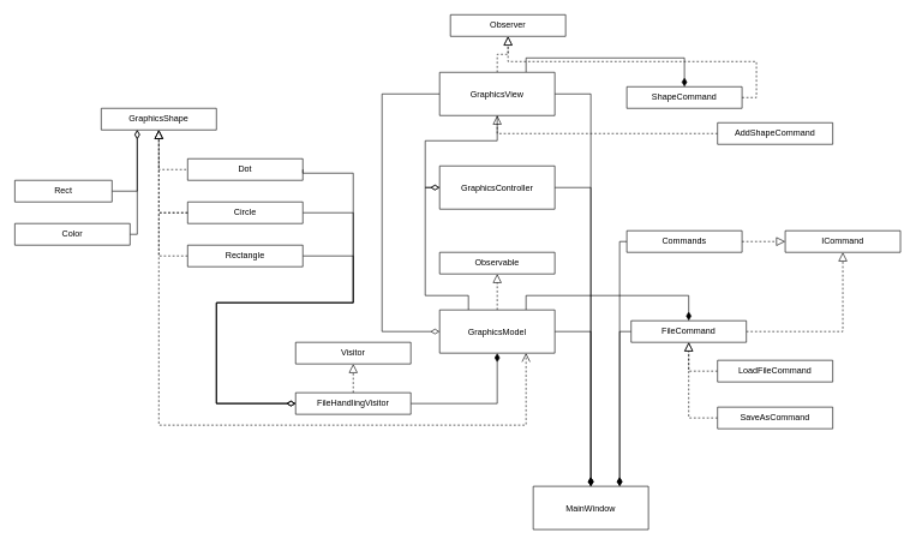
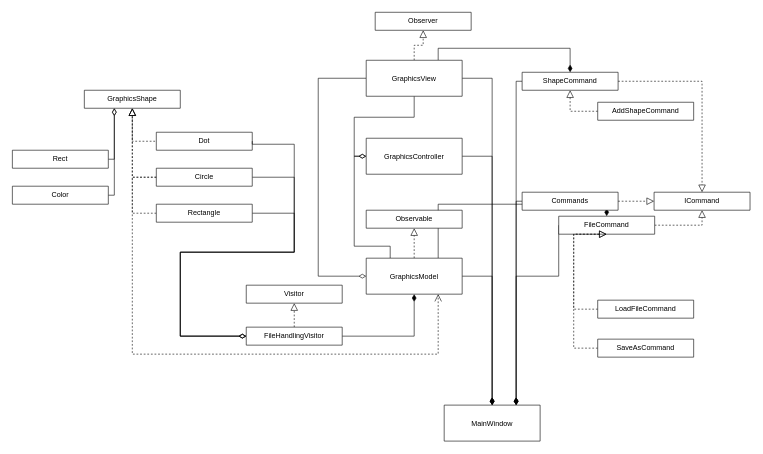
- <mxCell id="33" style="edgeStyle=orthogonalEdgeStyle;rounded=0;orthogonalLoop=1;jettySize=auto;html=1;exitX=1;exitY=0.5;exitDx=0;exitDy=0;endArrow=block;endFill=0;endSize=10;dashed=1;" edge="1" parent="1" source="35" target="46"><mxGeometry relative="1" as="geometry" /></mxCell>
+ <mxCell id="33" style="edgeStyle=orthogonalEdgeStyle;rounded=0;orthogonalLoop=1;jettySize=auto;html=1;exitX=1;exitY=0.5;exitDx=0;exitDy=0;entryX=0.5;entryY=0;entryDx=0;entryDy=0;endArrow=block;endFill=0;endSize=10;dashed=1;" edge="1" parent="1" source="35" target="39"><mxGeometry relative="1" as="geometry" /></mxCell>
- <mxCell id="40" style="edgeStyle=orthogonalEdgeStyle;rounded=0;orthogonalLoop=1;jettySize=auto;html=1;exitX=0;exitY=0.5;exitDx=0;exitDy=0;dashed=1;endArrow=block;endFill=0;endSize=10;" edge="1" parent="1" source="41" target="29"><mxGeometry relative="1" as="geometry" /></mxCell>
+ <mxCell id="40" style="edgeStyle=orthogonalEdgeStyle;rounded=0;orthogonalLoop=1;jettySize=auto;html=1;exitX=0;exitY=0.5;exitDx=0;exitDy=0;entryX=0.5;entryY=1;entryDx=0;entryDy=0;dashed=1;endArrow=block;endFill=0;endSize=10;" edge="1" parent="1" source="41" target="35"><mxGeometry relative="1" as="geometry" /></mxCell>
+ <mxCell id="34" style="edgeStyle=orthogonalEdgeStyle;rounded=0;orthogonalLoop=1;jettySize=auto;html=1;exitX=0;exitY=0.5;exitDx=0;exitDy=0;entryX=0.75;entryY=0;entryDx=0;entryDy=0;endArrow=diamondThin;endFill=1;endSize=10;" edge="1" parent="1" source="35" target="21"><mxGeometry relative="1" as="geometry"><Array as="points"><mxPoint x="860" y="135" /></Array></mxGeometry></mxCell>
- <mxCell id="13" value="Rect" style="swimlane;fontStyle=0;align=center;verticalAlign=top;childLayout=stackLayout;horizontal=1;startSize=88;horizontalStack=0;resizeParent=1;resizeLast=0;collapsible=1;marginBottom=0;rounded=0;shadow=0;strokeWidth=1;" vertex="1" parent="1"><mxGeometry x="20" y="250" width="135" height="30" as="geometry"><mxRectangle x="340" y="380" width="170" height="26" as="alternateBounds" /></mxGeometry></mxCell>
+ <mxCell id="13" value="Rect" style="swimlane;fontStyle=0;align=center;verticalAlign=top;childLayout=stackLayout;horizontal=1;startSize=88;horizontalStack=0;resizeParent=1;resizeLast=0;collapsible=1;marginBottom=0;rounded=0;shadow=0;strokeWidth=1;" vertex="1" parent="1"><mxGeometry x="20" y="250" width="160" height="30" as="geometry"><mxRectangle x="340" y="380" width="170" height="26" as="alternateBounds" /></mxGeometry></mxCell>
- <mxCell id="32" value="FileCommand" style="swimlane;fontStyle=0;align=center;verticalAlign=top;childLayout=stackLayout;horizontal=1;startSize=88;horizontalStack=0;resizeParent=1;resizeLast=0;collapsible=1;marginBottom=0;rounded=0;shadow=0;strokeWidth=1;" vertex="1" parent="1"><mxGeometry x="876" y="445" width="160" height="30" as="geometry"><mxRectangle x="340" y="380" width="170" height="26" as="alternateBounds" /></mxGeometry></mxCell>
+ <mxCell id="32" value="FileCommand" style="swimlane;fontStyle=0;align=center;verticalAlign=top;childLayout=stackLayout;horizontal=1;startSize=88;horizontalStack=0;resizeParent=1;resizeLast=0;collapsible=1;marginBottom=0;rounded=0;shadow=0;strokeWidth=1;" vertex="1" parent="1"><mxGeometry x="931" y="360" width="160" height="30" as="geometry"><mxRectangle x="340" y="380" width="170" height="26" as="alternateBounds" /></mxGeometry></mxCell>
